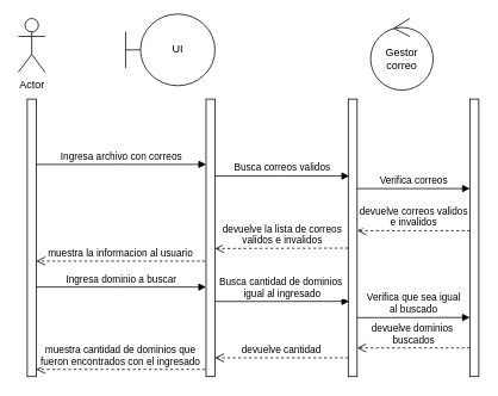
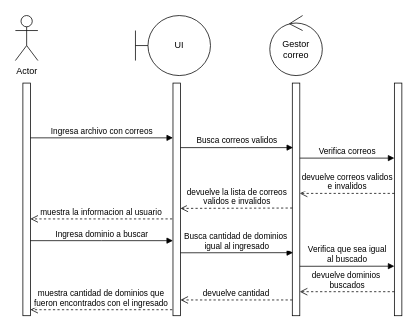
- <mxCell id="4" value="UI" style="shape=umlBoundary;whiteSpace=wrap;html=1;" vertex="1" parent="1"><mxGeometry x="140" y="15" width="100" height="80" as="geometry" /></mxCell>
+ <mxCell id="4" value="UI" style="shape=umlBoundary;whiteSpace=wrap;html=1;" vertex="1" parent="1"><mxGeometry x="180" y="20" width="100" height="80" as="geometry" /></mxCell>
- <mxCell id="5" value="Gestor correo" style="ellipse;shape=umlControl;whiteSpace=wrap;html=1;" vertex="1" parent="1"><mxGeometry x="414" y="20" width="70" height="80" as="geometry" /></mxCell>
+ <mxCell id="5" value="Gestor correo" style="ellipse;shape=umlControl;whiteSpace=wrap;html=1;" vertex="1" parent="1"><mxGeometry x="359" y="20" width="70" height="80" as="geometry" /></mxCell>
